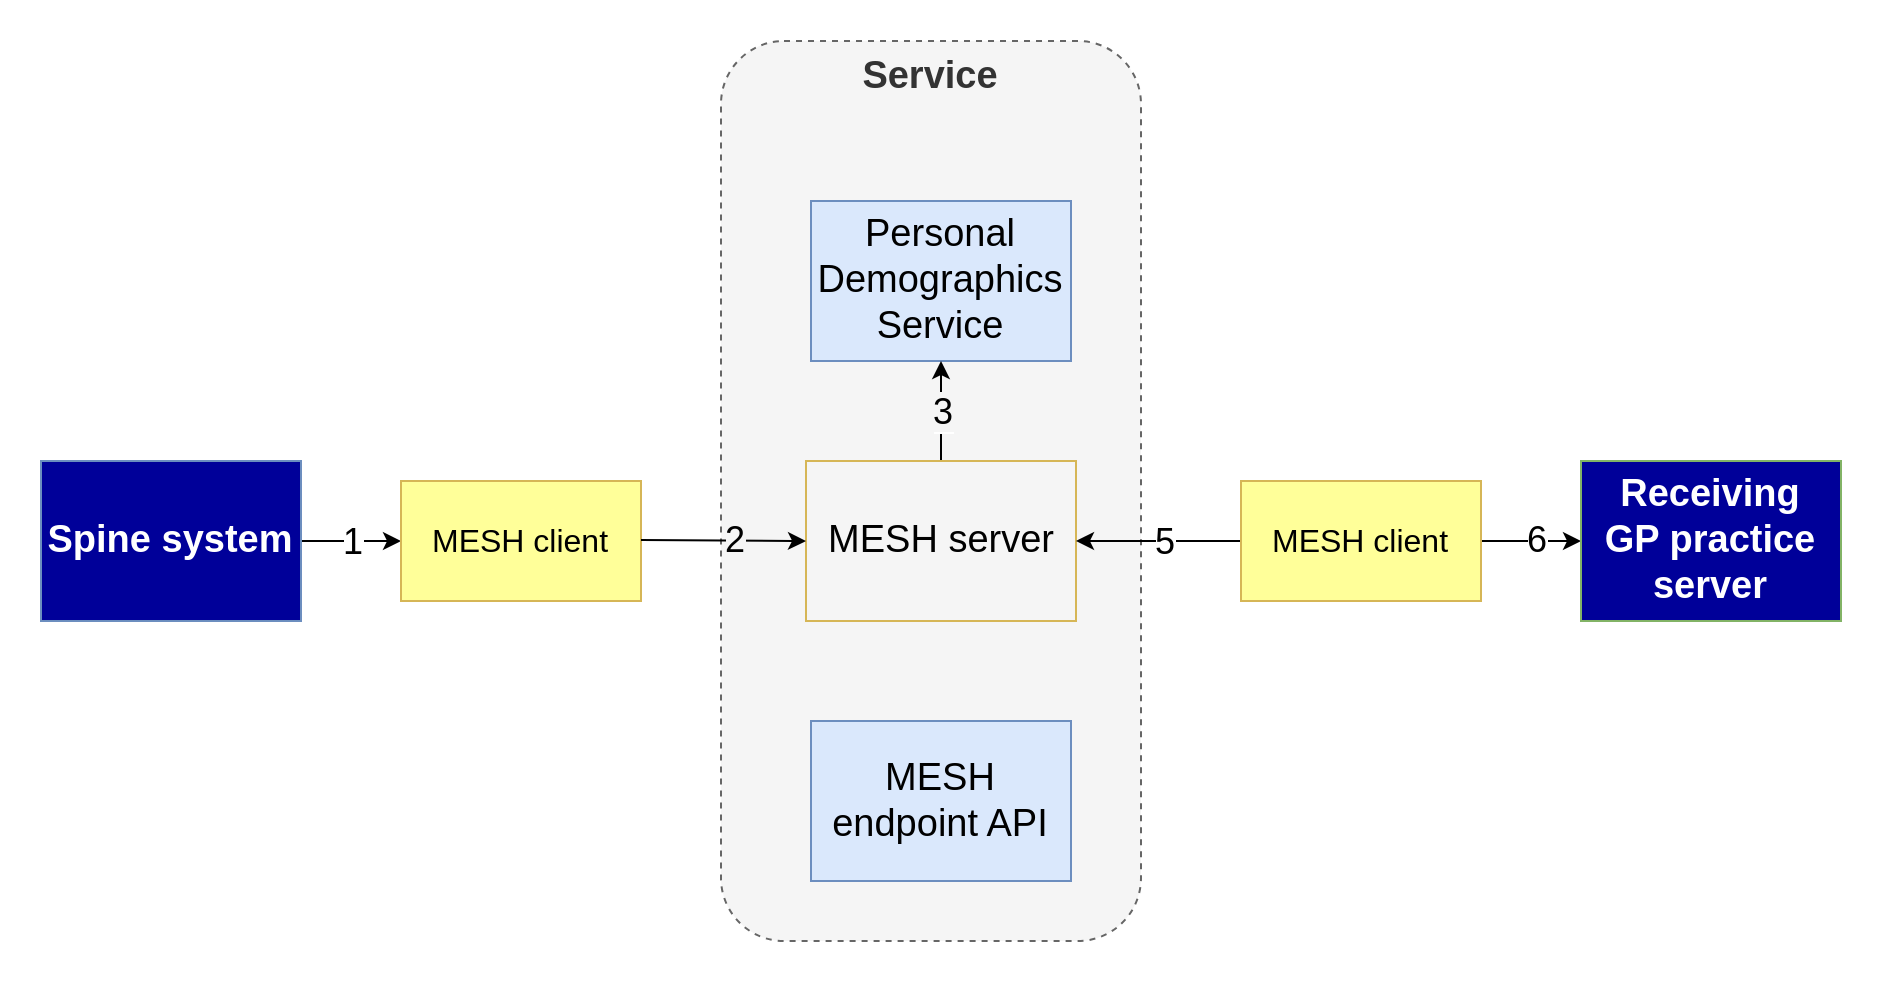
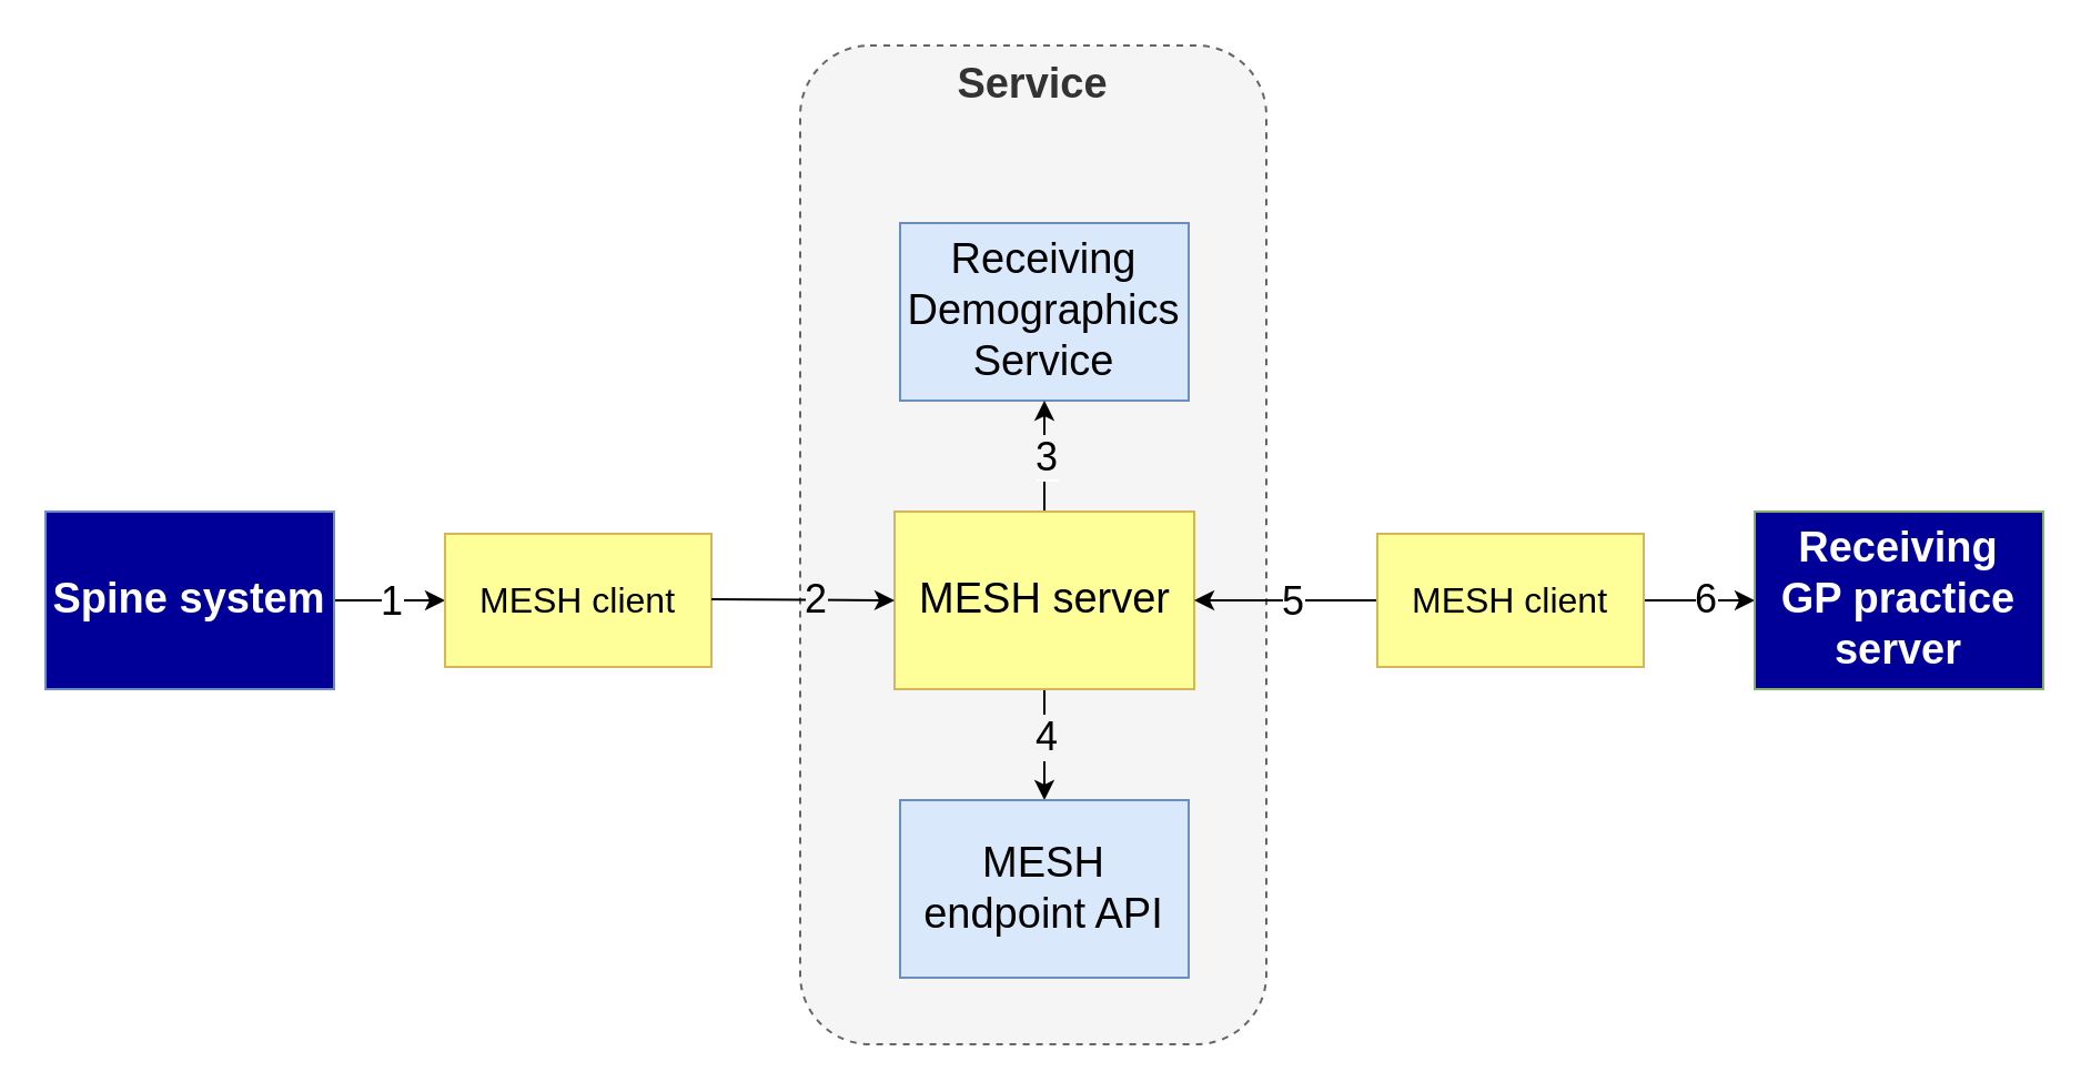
- <mxCell id="3" value="&lt;font style=&quot;font-size: 19px&quot;&gt;Personal Demographics Service&lt;/font&gt;" style="rounded=0;whiteSpace=wrap;html=1;fillColor=#dae8fc;strokeColor=#6c8ebf;" parent="1" vertex="1"><mxGeometry x="405" y="100" width="130" height="80" as="geometry" /></mxCell>
+ <mxCell id="3" value="&lt;font style=&quot;font-size: 19px&quot;&gt;Receiving Demographics Service&lt;/font&gt;" style="rounded=0;whiteSpace=wrap;html=1;fillColor=#dae8fc;strokeColor=#6c8ebf;" parent="1" vertex="1"><mxGeometry x="405" y="100" width="130" height="80" as="geometry" /></mxCell>
- <mxCell id="8" value="&lt;font style=&quot;font-size: 19px&quot;&gt;MESH server&lt;/font&gt;" style="rounded=0;whiteSpace=wrap;html=1;fillColor=#f5f5f5;strokeColor=#d6b656;" parent="1" vertex="1"><mxGeometry x="402.5" y="230" width="135" height="80" as="geometry" /></mxCell>
+ <mxCell id="8" value="&lt;font style=&quot;font-size: 19px&quot;&gt;MESH server&lt;/font&gt;" style="rounded=0;whiteSpace=wrap;html=1;fillColor=#FFFF99;strokeColor=#d6b656;" parent="1" vertex="1"><mxGeometry x="402.5" y="230" width="135" height="80" as="geometry" /></mxCell>
+ <mxCell id="6" style="edgeStyle=none;orthogonalLoop=1;jettySize=auto;html=1;exitX=0.5;exitY=1;exitDx=0;exitDy=0;entryX=0.5;entryY=0;entryDx=0;entryDy=0;endArrow=classic;endFill=1;strokeColor=#000000;strokeWidth=1;fontFamily=Helvetica;fontSize=22;labelBackgroundColor=#F5F5F5;" edge="1" parent="1" source="8" target="19"><mxGeometry relative="1" as="geometry" /></mxCell>
+ <mxCell id="7" value="4" style="text;html=1;align=center;verticalAlign=middle;resizable=0;points=[];labelBackgroundColor=#F5F5F5;fontSize=18;fontFamily=Helvetica;" vertex="1" connectable="0" parent="6"><mxGeometry relative="1" as="geometry"><mxPoint y="-4" as="offset" /></mxGeometry></mxCell>
